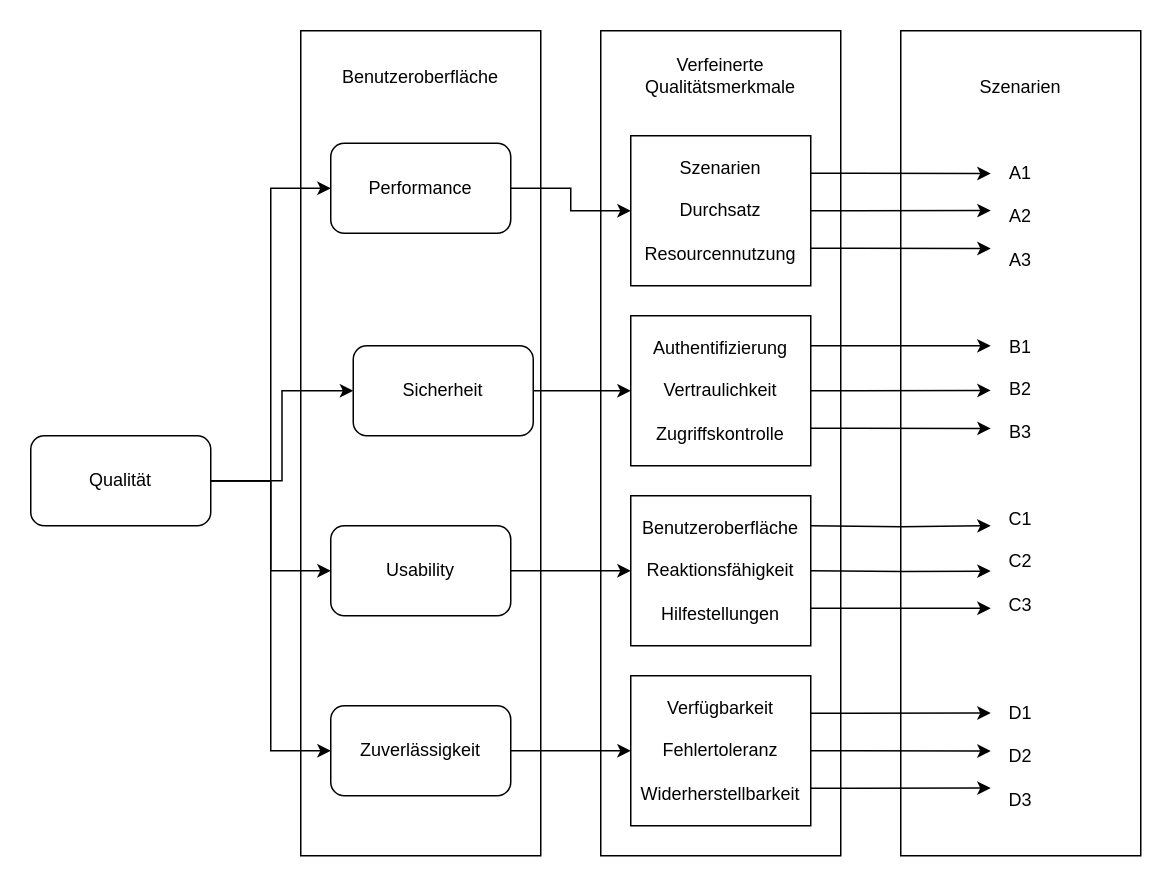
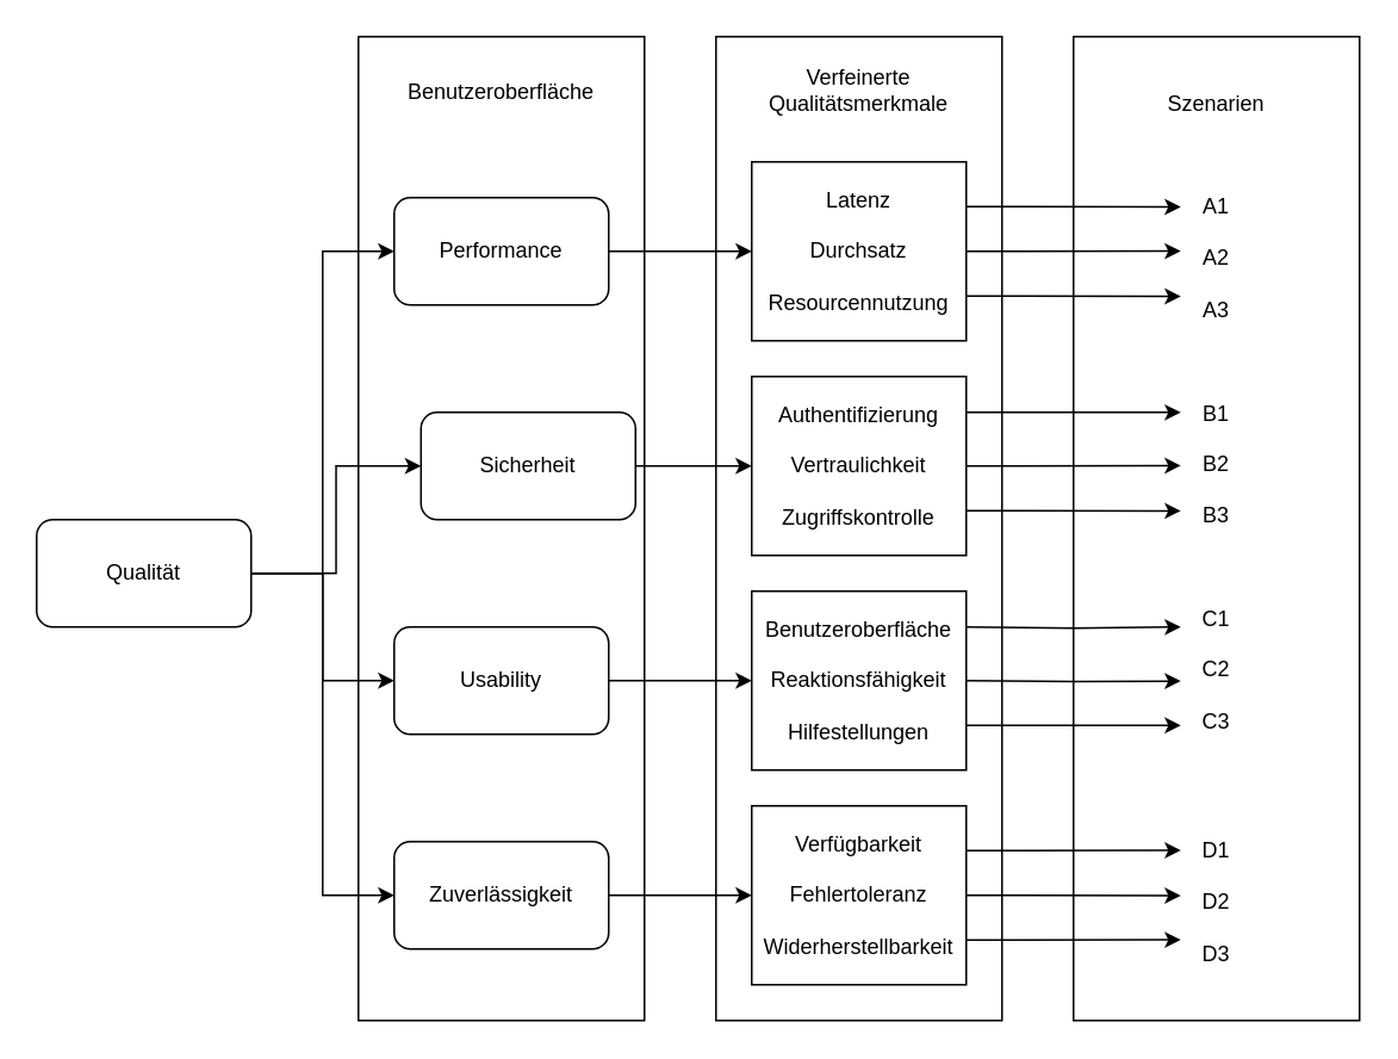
- <mxCell id="10" value="&lt;div&gt;Performance&lt;/div&gt;" style="rounded=1;whiteSpace=wrap;html=1;" parent="1" vertex="1"><mxGeometry x="220" y="95" width="120" height="60" as="geometry" /></mxCell>
+ <mxCell id="10" value="&lt;div&gt;Performance&lt;/div&gt;" style="rounded=1;whiteSpace=wrap;html=1;" parent="1" vertex="1"><mxGeometry x="220" y="110" width="120" height="60" as="geometry" /></mxCell>
- <mxCell id="17" value="&lt;div&gt;Szenarien&lt;/div&gt;&lt;div&gt;&lt;br&gt;&lt;/div&gt;&lt;div&gt;Durchsatz&lt;/div&gt;&lt;div&gt;&lt;br&gt;&lt;/div&gt;Resourcennutzung" style="rounded=0;whiteSpace=wrap;html=1;" parent="1" vertex="1"><mxGeometry x="420" y="90" width="120" height="100" as="geometry" /></mxCell>
+ <mxCell id="17" value="&lt;div&gt;Latenz&lt;/div&gt;&lt;div&gt;&lt;br&gt;&lt;/div&gt;&lt;div&gt;Durchsatz&lt;/div&gt;&lt;div&gt;&lt;br&gt;&lt;/div&gt;Resourcennutzung" style="rounded=0;whiteSpace=wrap;html=1;" parent="1" vertex="1"><mxGeometry x="420" y="90" width="120" height="100" as="geometry" /></mxCell>
